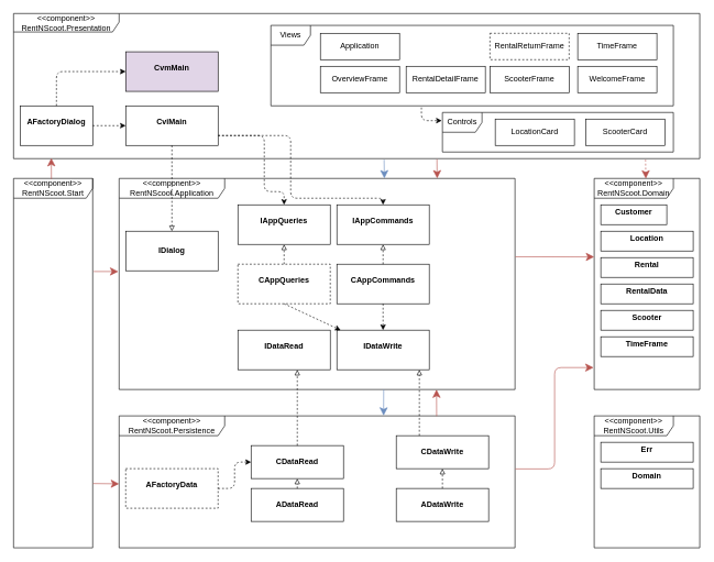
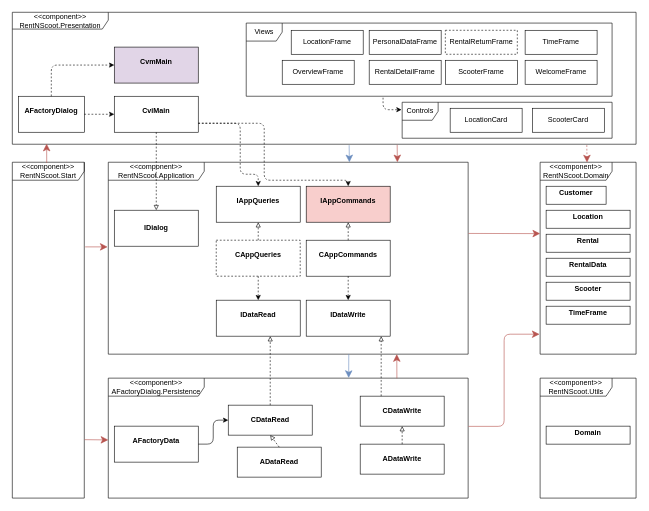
- <mxCell id="31" value="Application" style="rounded=0;whiteSpace=wrap;html=1;" vertex="1" parent="1"><mxGeometry x="485" y="50" width="120" height="40" as="geometry" /></mxCell>
+ <mxCell id="31" value="LocationFrame" style="rounded=0;whiteSpace=wrap;html=1;" vertex="1" parent="1"><mxGeometry x="485" y="50" width="120" height="40" as="geometry" /></mxCell>
+ <mxCell id="33" value="PersonalDataFrame" style="rounded=0;whiteSpace=wrap;html=1;" vertex="1" parent="1"><mxGeometry x="615" y="50" width="120" height="40" as="geometry" /></mxCell>
- <mxCell id="32" value="OverviewFrame" style="rounded=0;whiteSpace=wrap;html=1;" vertex="1" parent="1"><mxGeometry x="485" y="100" width="120" height="40" as="geometry" /></mxCell>
+ <mxCell id="32" value="OverviewFrame" style="rounded=0;whiteSpace=wrap;html=1;" vertex="1" parent="1"><mxGeometry x="470" y="100" width="120" height="40" as="geometry" /></mxCell>
- <mxCell id="14" value="&lt;p style=&quot;margin: 0px ; margin-top: 4px ; text-align: center&quot;&gt;&lt;br&gt;&lt;b&gt;IAppCommands&lt;/b&gt;&lt;/p&gt;" style="verticalAlign=top;align=left;overflow=fill;fontSize=12;fontFamily=Helvetica;html=1;" parent="1" vertex="1"><mxGeometry x="510" y="310" width="140" height="60" as="geometry" /></mxCell>
+ <mxCell id="14" value="&lt;p style=&quot;margin: 0px ; margin-top: 4px ; text-align: center&quot;&gt;&lt;br&gt;&lt;b&gt;IAppCommands&lt;/b&gt;&lt;/p&gt;" style="verticalAlign=top;align=left;overflow=fill;fontSize=12;fontFamily=Helvetica;html=1;fillColor=#f8cecc;" parent="1" vertex="1"><mxGeometry x="510" y="310" width="140" height="60" as="geometry" /></mxCell>
- <mxCell id="55" value="" style="endArrow=classic;html=1;dashed=1;exitX=0.5;exitY=1;exitDx=0;exitDy=0;" edge="1" parent="1" source="12" target="16"><mxGeometry width="50" height="50" relative="1" as="geometry"><mxPoint x="340" y="200" as="sourcePoint" /><mxPoint x="468.88" y="200.334" as="targetPoint" /></mxGeometry></mxCell>
+ <mxCell id="55" value="" style="endArrow=classic;html=1;dashed=1;exitX=0.5;exitY=1;exitDx=0;exitDy=0;entryX=0.5;entryY=0;entryDx=0;entryDy=0;" edge="1" parent="1" source="12" target="13"><mxGeometry width="50" height="50" relative="1" as="geometry"><mxPoint x="340" y="200" as="sourcePoint" /><mxPoint x="468.88" y="200.334" as="targetPoint" /></mxGeometry></mxCell>
- <mxCell id="5" value="&amp;lt;&amp;lt;component&amp;gt;&amp;gt;&lt;br&gt;RentNScoot.Persistence" style="shape=umlFrame;whiteSpace=wrap;html=1;width=160;height=30;" parent="1" vertex="1"><mxGeometry x="180" y="630" width="600" height="200" as="geometry" /></mxCell>
+ <mxCell id="5" value="&amp;lt;&amp;lt;component&amp;gt;&amp;gt;&lt;br&gt;AFactoryDialog.Persistence" style="shape=umlFrame;whiteSpace=wrap;html=1;width=160;height=30;" parent="1" vertex="1"><mxGeometry x="180" y="630" width="600" height="200" as="geometry" /></mxCell>
- <mxCell id="42" value="&lt;p style=&quot;margin: 0px ; margin-top: 4px ; text-align: center&quot;&gt;&lt;b&gt;Err&lt;/b&gt;&lt;/p&gt;" style="verticalAlign=top;align=left;overflow=fill;fontSize=12;fontFamily=Helvetica;html=1;" vertex="1" parent="1"><mxGeometry x="910" y="670" width="140" height="30" as="geometry" /></mxCell>
- <mxCell id="65" value="" style="endArrow=classic;html=1;dashed=1;exitX=1;exitY=0.5;exitDx=0;exitDy=0;endFill=1;entryX=0;entryY=0.5;entryDx=0;entryDy=0;edgeStyle=orthogonalEdgeStyle;" edge="1" parent="1" source="17" target="20"><mxGeometry width="50" height="50" relative="1" as="geometry"><mxPoint x="460" y="670" as="sourcePoint" /><mxPoint x="460" y="570" as="targetPoint" /></mxGeometry></mxCell>
+ <mxCell id="65" value="" style="endArrow=classic;html=1;dashed=0;exitX=1;exitY=0.5;exitDx=0;exitDy=0;endFill=1;entryX=0;entryY=0.5;entryDx=0;entryDy=0;edgeStyle=orthogonalEdgeStyle;" edge="1" parent="1" source="17" target="20"><mxGeometry width="50" height="50" relative="1" as="geometry"><mxPoint x="460" y="670" as="sourcePoint" /><mxPoint x="460" y="570" as="targetPoint" /></mxGeometry></mxCell>
- <mxCell id="17" value="&lt;p style=&quot;margin: 0px ; margin-top: 4px ; text-align: center&quot;&gt;&lt;br&gt;&lt;b&gt;AFactoryData&lt;/b&gt;&lt;/p&gt;" style="verticalAlign=top;align=left;overflow=fill;fontSize=12;fontFamily=Helvetica;html=1;dashed=1;" parent="1" vertex="1"><mxGeometry x="190" y="710" width="140" height="60" as="geometry" /></mxCell>
+ <mxCell id="17" value="&lt;p style=&quot;margin: 0px ; margin-top: 4px ; text-align: center&quot;&gt;&lt;br&gt;&lt;b&gt;AFactoryData&lt;/b&gt;&lt;/p&gt;" style="verticalAlign=top;align=left;overflow=fill;fontSize=12;fontFamily=Helvetica;html=1;" parent="1" vertex="1"><mxGeometry x="190" y="710" width="140" height="60" as="geometry" /></mxCell>
- <mxCell id="40" value="&lt;p style=&quot;margin: 0px ; margin-top: 4px ; text-align: center&quot;&gt;&lt;br&gt;&lt;b&gt;ADataRead&lt;/b&gt;&lt;/p&gt;" style="verticalAlign=top;align=left;overflow=fill;fontSize=12;fontFamily=Helvetica;html=1;" vertex="1" parent="1"><mxGeometry x="380" y="740" width="140" height="50" as="geometry" /></mxCell>
+ <mxCell id="40" value="&lt;p style=&quot;margin: 0px ; margin-top: 4px ; text-align: center&quot;&gt;&lt;br&gt;&lt;b&gt;ADataRead&lt;/b&gt;&lt;/p&gt;" style="verticalAlign=top;align=left;overflow=fill;fontSize=12;fontFamily=Helvetica;html=1;" vertex="1" parent="1"><mxGeometry x="395" y="745" width="140" height="50" as="geometry" /></mxCell>
